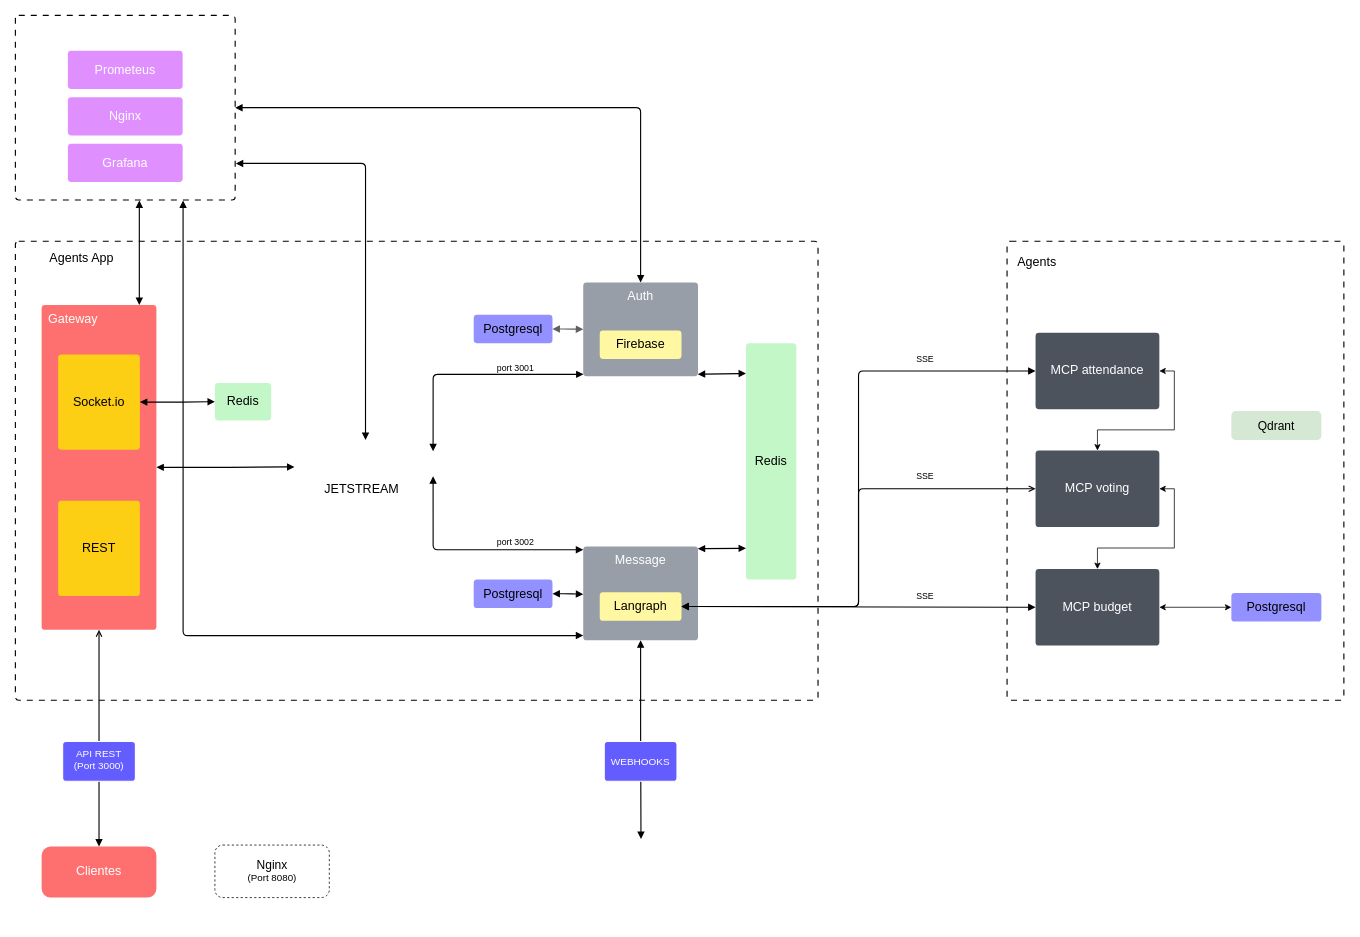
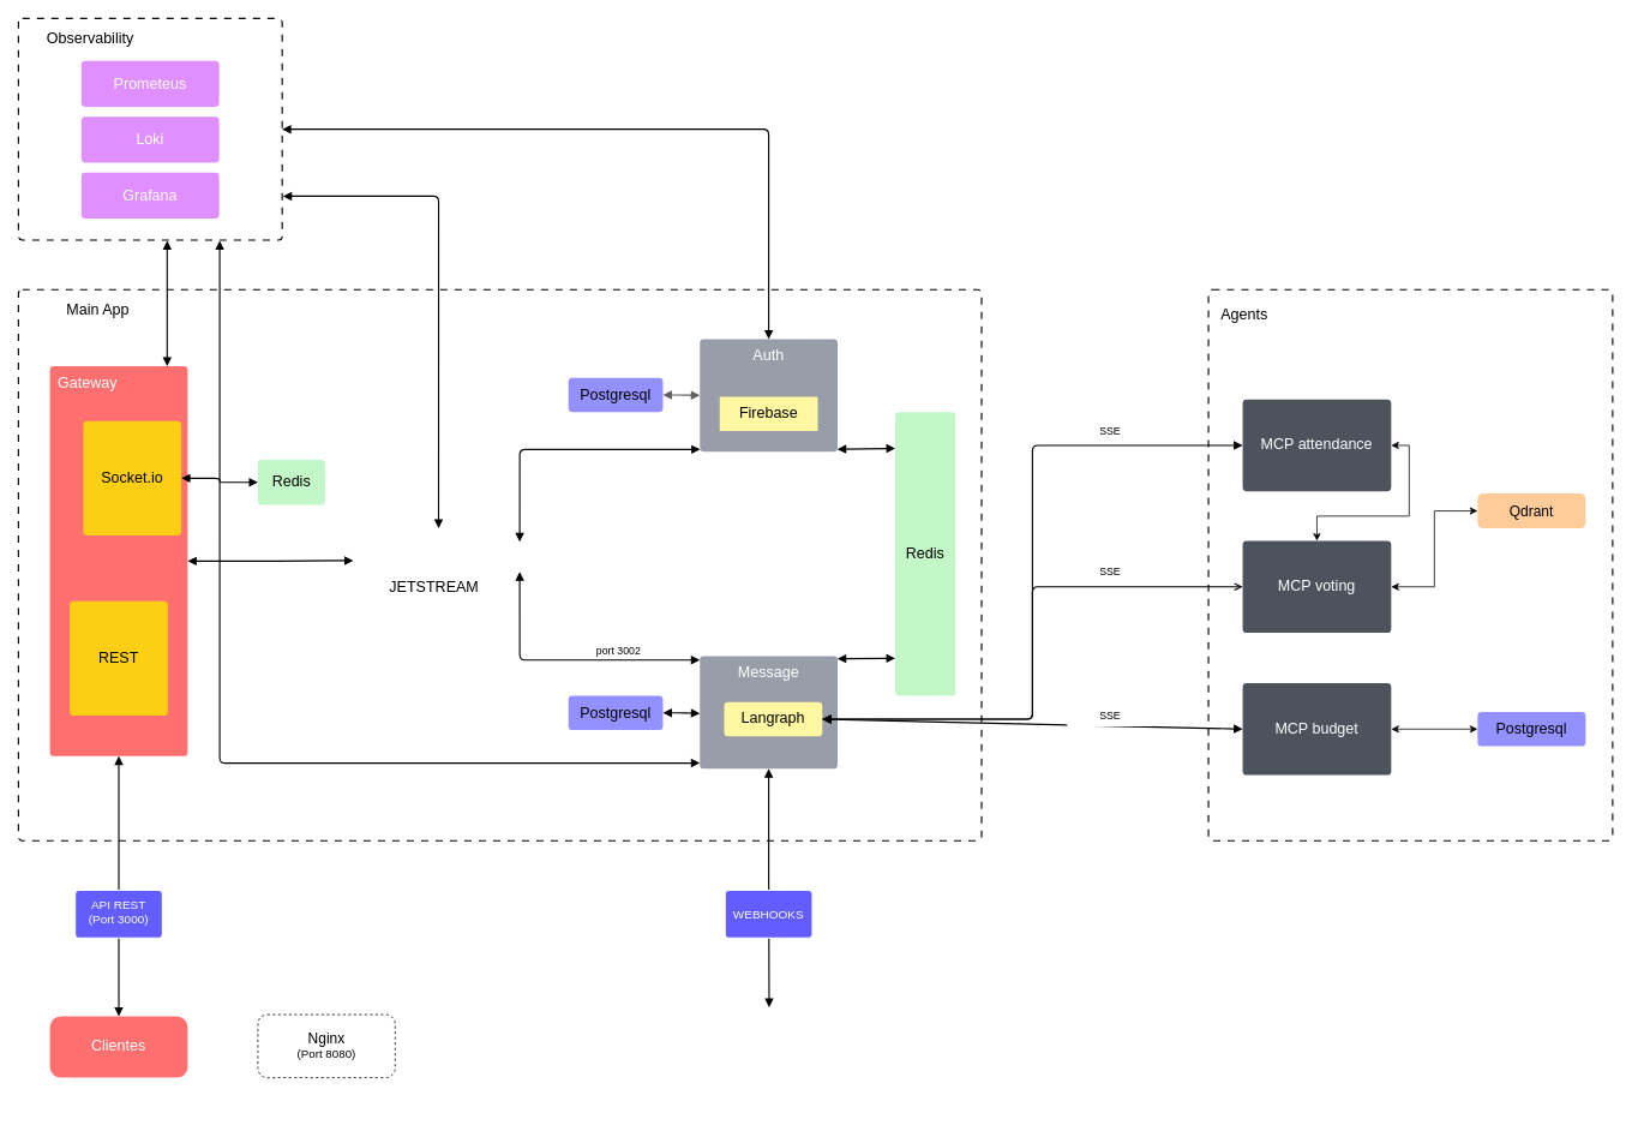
+ <mxCell id="48" value="Observability" style="html=1;overflow=block;blockSpacing=1;whiteSpace=wrap;fontSize=16.7;fontStyle=0;align=center;spacing=0;strokeOpacity=100;rounded=1;absoluteArcSize=1;arcSize=9;fillColor=none;strokeWidth=NaN;lucidId=GD8ctpArJ5IR;shadow=0;strokeColor=none;" vertex="1" parent="47"><mxGeometry width="160" height="45" as="geometry" /></mxCell>
- <mxCell id="53" value="Nginx" style="html=1;overflow=block;blockSpacing=1;whiteSpace=wrap;fontSize=16.7;fontColor=#ffffff;fontStyle=0;align=center;spacing=9;verticalAlign=middle;strokeOpacity=0;fillOpacity=100;rounded=1;absoluteArcSize=1;arcSize=9;fillColor=#e08fff;strokeWidth=1.5;lucidId=gG8cnoK2YAZ6;" vertex="1" parent="51"><mxGeometry y="62" width="153" height="51" as="geometry" /></mxCell>
+ <mxCell id="53" value="Loki" style="html=1;overflow=block;blockSpacing=1;whiteSpace=wrap;fontSize=16.7;fontColor=#ffffff;fontStyle=0;align=center;spacing=9;verticalAlign=middle;strokeOpacity=0;fillOpacity=100;rounded=1;absoluteArcSize=1;arcSize=9;fillColor=#e08fff;strokeWidth=1.5;lucidId=gG8cnoK2YAZ6;" vertex="1" parent="51"><mxGeometry y="62" width="153" height="51" as="geometry" /></mxCell>
- <mxCell id="3" value="Agents App" style="html=1;overflow=block;blockSpacing=1;whiteSpace=wrap;fontSize=16.7;fontStyle=0;align=center;spacing=0;strokeOpacity=100;rounded=1;absoluteArcSize=1;arcSize=9;fillColor=none;strokeWidth=NaN;lucidId=2wLcyC94Hy3G;strokeColor=none;" vertex="1" parent="2"><mxGeometry width="177" height="45" as="geometry" /></mxCell>
+ <mxCell id="3" value="Main App" style="html=1;overflow=block;blockSpacing=1;whiteSpace=wrap;fontSize=16.7;fontStyle=0;align=center;spacing=0;strokeOpacity=100;rounded=1;absoluteArcSize=1;arcSize=9;fillColor=none;strokeWidth=NaN;lucidId=2wLcyC94Hy3G;strokeColor=none;" vertex="1" parent="2"><mxGeometry width="177" height="45" as="geometry" /></mxCell>
- <mxCell id="29" value="Firebase" style="html=1;overflow=block;blockSpacing=1;whiteSpace=wrap;fontSize=16.7;fontStyle=0;align=center;spacing=9;verticalAlign=top;strokeOpacity=0;fillOpacity=100;rounded=1;absoluteArcSize=1;arcSize=9;fillColor=#fff7a1;strokeWidth=1.5;lucidId=ZR5cOLYeTa5N;" vertex="1" parent="1"><mxGeometry x="799" y="440" width="109" height="38" as="geometry" /></mxCell>
+ <mxCell id="29" value="Firebase" style="html=1;overflow=block;blockSpacing=1;whiteSpace=wrap;fontSize=16.7;fontStyle=0;align=center;spacing=9;verticalAlign=top;strokeOpacity=0;fillOpacity=100;absoluteArcSize=1;arcSize=9;fillColor=#fff7a1;strokeWidth=1.5;lucidId=ZR5cOLYeTa5N;rounded=0;" vertex="1" parent="1"><mxGeometry x="799" y="440" width="109" height="38" as="geometry" /></mxCell>
- <mxCell id="13" value="port 3001" style="html=1;overflow=block;blockSpacing=1;whiteSpace=wrap;fontSize=11.7;align=center;spacing=0;strokeOpacity=100;rounded=1;absoluteArcSize=1;arcSize=9;fillColor=none;strokeWidth=NaN;lucidId=6OLchVihXjKO;strokeColor=none;fontStyle=0" vertex="1" parent="1"><mxGeometry x="638" y="478" width="98" height="23" as="geometry" /></mxCell>
- <mxCell id="20" value="Socket.io" style="html=1;overflow=block;blockSpacing=1;whiteSpace=wrap;fontSize=16.7;fontStyle=0;align=center;spacing=9;verticalAlign=middle;strokeOpacity=0;fillOpacity=100;rounded=1;absoluteArcSize=1;arcSize=9;fillColor=#fcce14;strokeWidth=1.5;lucidId=x74cnt7NlLuL;" vertex="1" parent="1"><mxGeometry x="77" y="472" width="109" height="127" as="geometry" /></mxCell>
+ <mxCell id="20" value="Socket.io" style="html=1;overflow=block;blockSpacing=1;whiteSpace=wrap;fontSize=16.7;fontStyle=0;align=center;spacing=9;verticalAlign=middle;strokeOpacity=0;fillOpacity=100;rounded=1;absoluteArcSize=1;arcSize=9;fillColor=#fcce14;strokeWidth=1.5;lucidId=x74cnt7NlLuL;" vertex="1" parent="1"><mxGeometry x="92" y="467" width="109" height="127" as="geometry" /></mxCell>
- <mxCell id="59" value="Qdrant" style="rounded=1;whiteSpace=wrap;html=1;fontSize=16;fillColor=#d5e8d4;strokeColor=none;fontStyle=0;" vertex="1" parent="1"><mxGeometry x="1641" y="547.5" width="120" height="38.5" as="geometry" /></mxCell>
+ <mxCell id="59" value="Qdrant" style="rounded=1;whiteSpace=wrap;html=1;fontSize=16;fillColor=#ffcc99;strokeColor=none;fontStyle=0" vertex="1" parent="1"><mxGeometry x="1641" y="547.5" width="120" height="38.5" as="geometry" /></mxCell>
- <mxCell id="32" style="edgeStyle=orthogonalEdgeStyle;rounded=0;orthogonalLoop=1;jettySize=auto;html=1;exitX=1;exitY=0.5;exitDx=0;exitDy=0;startArrow=classic;startFill=1;fontStyle=0;" edge="1" parent="1" source="33" target="35"><mxGeometry relative="1" as="geometry" /></mxCell>
+ <mxCell id="32" style="edgeStyle=orthogonalEdgeStyle;rounded=0;orthogonalLoop=1;jettySize=auto;html=1;exitX=1;exitY=0.5;exitDx=0;exitDy=0;entryX=0;entryY=0.5;entryDx=0;entryDy=0;startArrow=classic;startFill=1;fontStyle=0" edge="1" parent="1" source="33" target="59"><mxGeometry relative="1" as="geometry" /></mxCell>
- <mxCell id="24" value="Langraph" style="html=1;overflow=block;blockSpacing=1;whiteSpace=wrap;fontSize=16.7;fontStyle=0;align=center;spacing=9;verticalAlign=top;strokeOpacity=0;fillOpacity=100;rounded=1;absoluteArcSize=1;arcSize=9;fillColor=#fff7a1;strokeWidth=1.5;lucidId=Uv5cd.NyrXPX;" vertex="1" parent="1"><mxGeometry x="799" y="789" width="109" height="38" as="geometry" /></mxCell>
+ <mxCell id="24" value="Langraph" style="html=1;overflow=block;blockSpacing=1;whiteSpace=wrap;fontSize=16.7;fontStyle=0;align=center;spacing=9;verticalAlign=top;strokeOpacity=0;fillOpacity=100;rounded=1;absoluteArcSize=1;arcSize=9;fillColor=#fff7a1;strokeWidth=1.5;lucidId=Uv5cd.NyrXPX;" vertex="1" parent="1"><mxGeometry x="804" y="779" width="109" height="38" as="geometry" /></mxCell>
- <mxCell id="6" value="" style="html=1;jettySize=18;whiteSpace=wrap;fontSize=13;strokeColor=default;strokeWidth=1.5;rounded=1;arcSize=12;edgeStyle=orthogonalEdgeStyle;startArrow=block;startFill=1;endArrow=open;endFill=1;exitX=0.5;exitY=0;exitPerimeter=0;entryX=0.5;entryY=1;entryPerimeter=0;lucidId=QoLcqt0XIGcD;fontStyle=0;" edge="1" parent="1" source="4" target="5"><mxGeometry width="100" height="100" relative="1" as="geometry"><Array as="points" /></mxGeometry></mxCell>
+ <mxCell id="6" value="" style="html=1;jettySize=18;whiteSpace=wrap;fontSize=13;strokeColor=default;strokeWidth=1.5;rounded=1;arcSize=12;edgeStyle=orthogonalEdgeStyle;startArrow=block;startFill=1;endArrow=block;endFill=1;exitX=0.5;exitY=0;exitPerimeter=0;entryX=0.5;entryY=1;entryPerimeter=0;lucidId=QoLcqt0XIGcD;fontStyle=0" edge="1" parent="1" source="4" target="5"><mxGeometry width="100" height="100" relative="1" as="geometry"><Array as="points" /></mxGeometry></mxCell>
